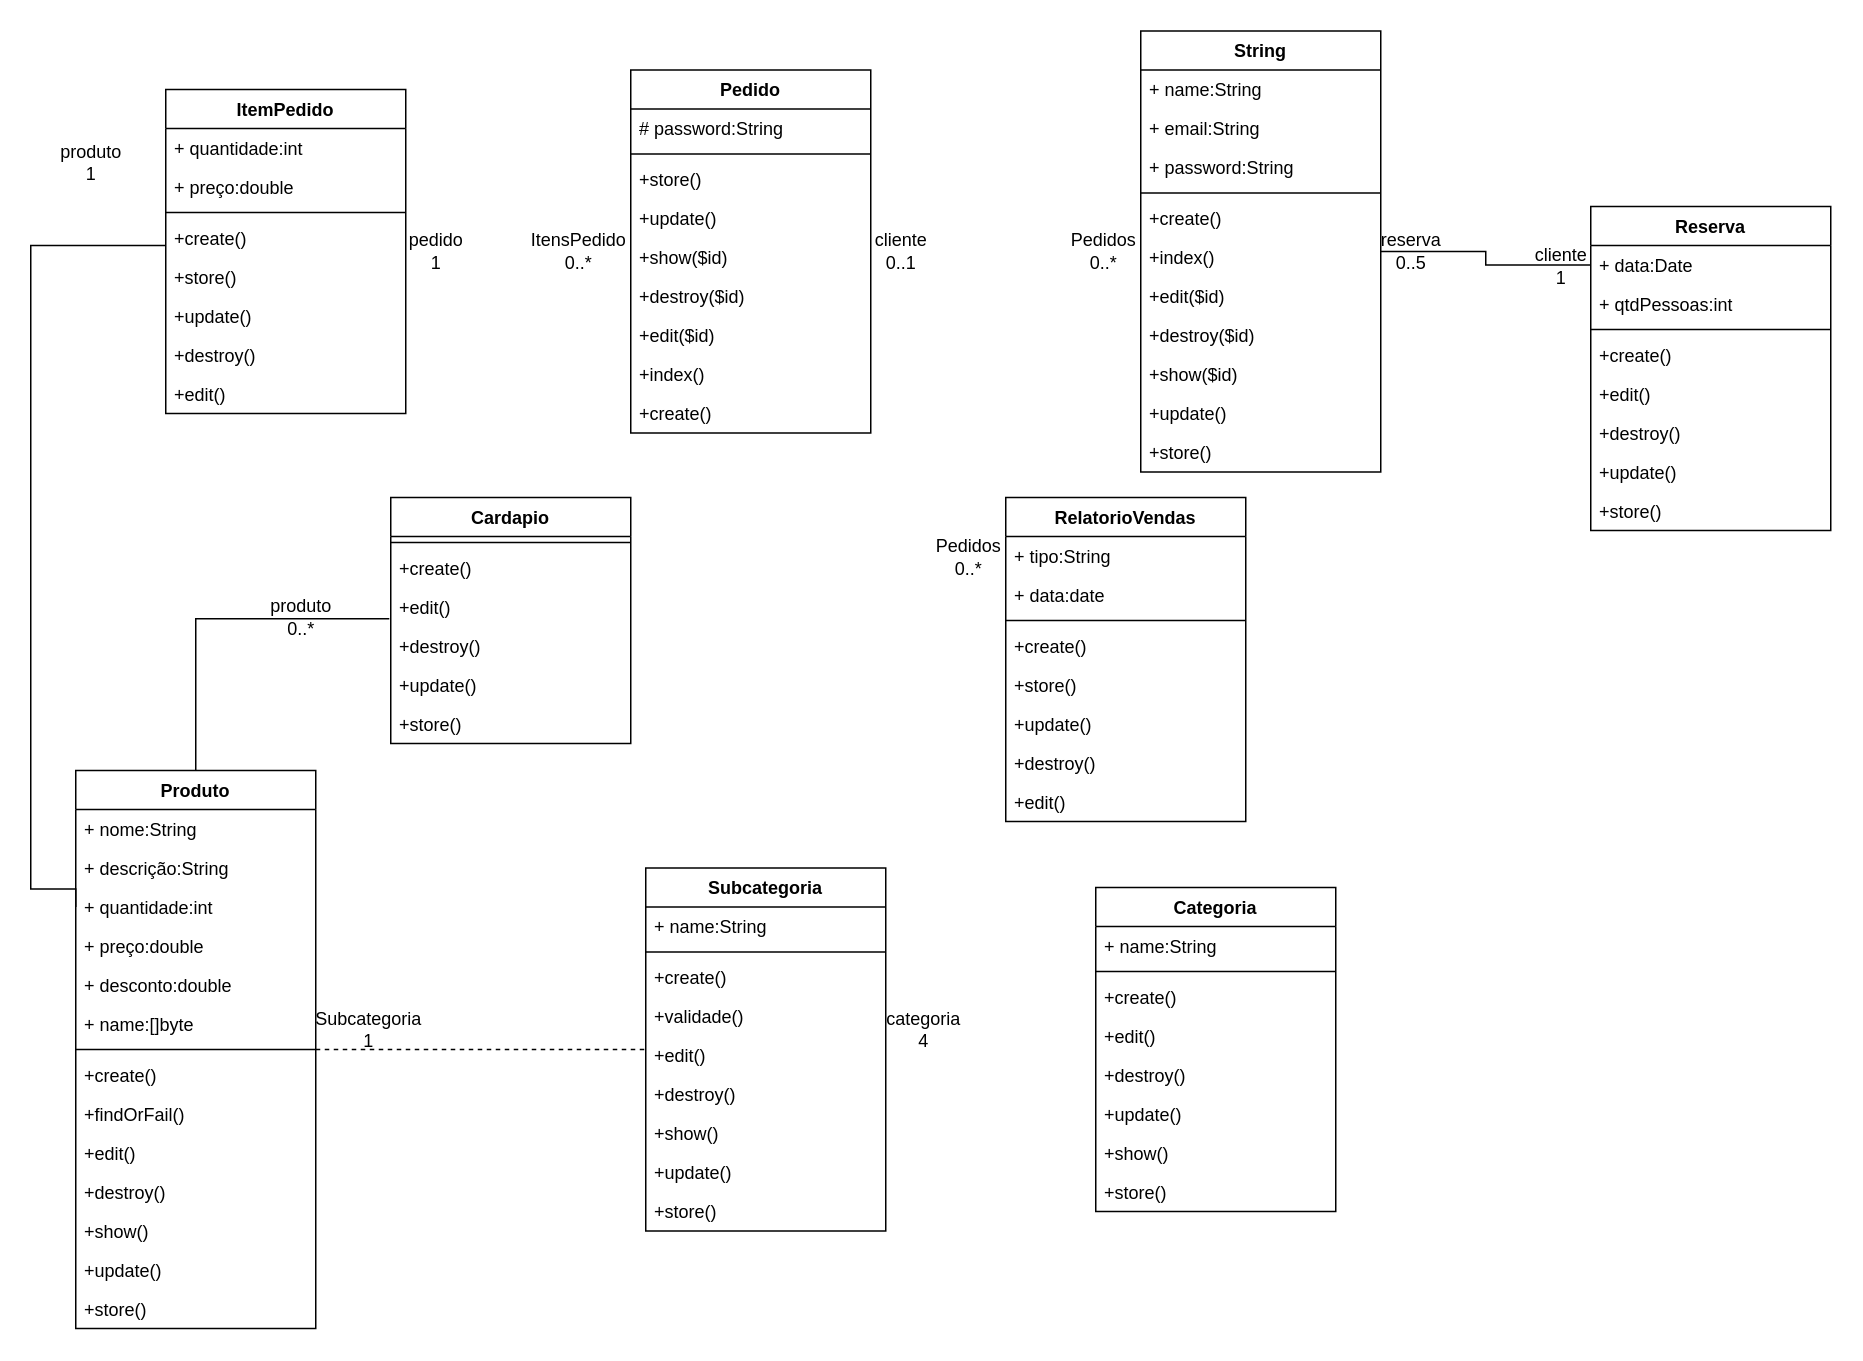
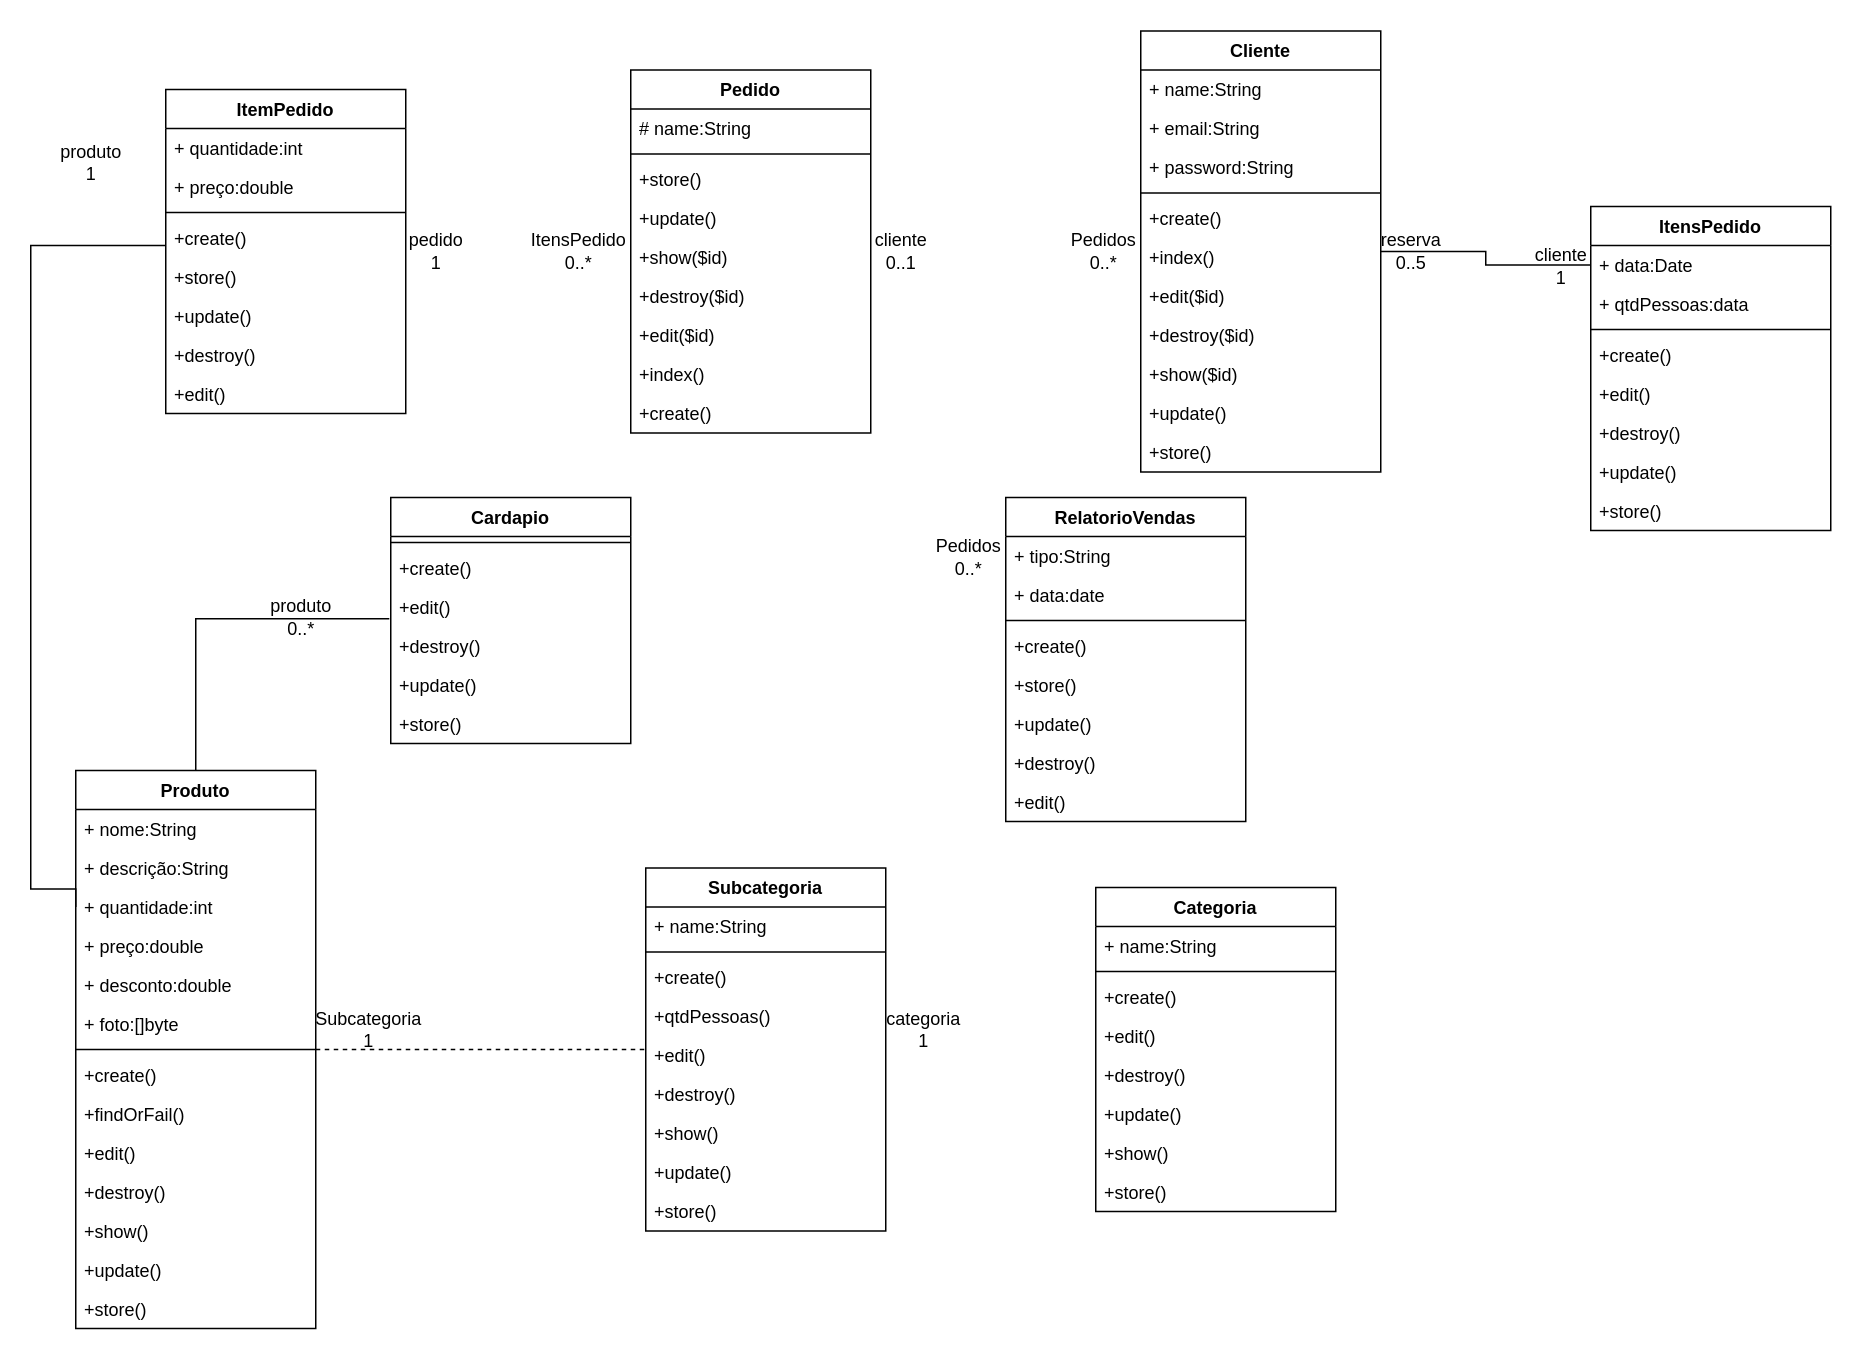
- <mxCell id="2" value="String&lt;div&gt;&lt;br&gt;&lt;/div&gt;&lt;div&gt;&lt;br&gt;&lt;/div&gt;" style="swimlane;fontStyle=1;align=center;verticalAlign=top;childLayout=stackLayout;horizontal=1;startSize=26;horizontalStack=0;resizeParent=1;resizeParentMax=0;resizeLast=0;collapsible=1;marginBottom=0;whiteSpace=wrap;html=1;" vertex="1" parent="1"><mxGeometry x="760" y="20" width="160" height="294" as="geometry" /></mxCell>
+ <mxCell id="2" value="Cliente&lt;div&gt;&lt;br&gt;&lt;/div&gt;&lt;div&gt;&lt;br&gt;&lt;/div&gt;" style="swimlane;fontStyle=1;align=center;verticalAlign=top;childLayout=stackLayout;horizontal=1;startSize=26;horizontalStack=0;resizeParent=1;resizeParentMax=0;resizeLast=0;collapsible=1;marginBottom=0;whiteSpace=wrap;html=1;" vertex="1" parent="1"><mxGeometry x="760" y="20" width="160" height="294" as="geometry" /></mxCell>
- <mxCell id="15" value="# password:String&lt;div&gt;&lt;br&gt;&lt;/div&gt;" style="text;strokeColor=none;fillColor=none;align=left;verticalAlign=top;spacingLeft=4;spacingRight=4;overflow=hidden;rotatable=0;points=[[0,0.5],[1,0.5]];portConstraint=eastwest;whiteSpace=wrap;html=1;" vertex="1" parent="14"><mxGeometry y="26" width="160" height="26" as="geometry" /></mxCell>
+ <mxCell id="15" value="# name:String&lt;div&gt;&lt;br&gt;&lt;/div&gt;" style="text;strokeColor=none;fillColor=none;align=left;verticalAlign=top;spacingLeft=4;spacingRight=4;overflow=hidden;rotatable=0;points=[[0,0.5],[1,0.5]];portConstraint=eastwest;whiteSpace=wrap;html=1;" vertex="1" parent="14"><mxGeometry y="26" width="160" height="26" as="geometry" /></mxCell>
- <mxCell id="82" value="Reserva" style="swimlane;fontStyle=1;align=center;verticalAlign=top;childLayout=stackLayout;horizontal=1;startSize=26;horizontalStack=0;resizeParent=1;resizeParentMax=0;resizeLast=0;collapsible=1;marginBottom=0;whiteSpace=wrap;html=1;" vertex="1" parent="1"><mxGeometry x="1060" y="137" width="160" height="216" as="geometry" /></mxCell>
+ <mxCell id="82" value="ItensPedido" style="swimlane;fontStyle=1;align=center;verticalAlign=top;childLayout=stackLayout;horizontal=1;startSize=26;horizontalStack=0;resizeParent=1;resizeParentMax=0;resizeLast=0;collapsible=1;marginBottom=0;whiteSpace=wrap;html=1;" vertex="1" parent="1"><mxGeometry x="1060" y="137" width="160" height="216" as="geometry" /></mxCell>
- <mxCell id="84" value="&lt;div&gt;+ qtdPessoas:int&lt;/div&gt;" style="text;strokeColor=none;fillColor=none;align=left;verticalAlign=top;spacingLeft=4;spacingRight=4;overflow=hidden;rotatable=0;points=[[0,0.5],[1,0.5]];portConstraint=eastwest;whiteSpace=wrap;html=1;" vertex="1" parent="82"><mxGeometry y="52" width="160" height="26" as="geometry" /></mxCell>
+ <mxCell id="84" value="&lt;div&gt;+ qtdPessoas:data&lt;/div&gt;" style="text;strokeColor=none;fillColor=none;align=left;verticalAlign=top;spacingLeft=4;spacingRight=4;overflow=hidden;rotatable=0;points=[[0,0.5],[1,0.5]];portConstraint=eastwest;whiteSpace=wrap;html=1;" vertex="1" parent="82"><mxGeometry y="52" width="160" height="26" as="geometry" /></mxCell>
- <mxCell id="68" value="+validade&lt;span style=&quot;background-color: initial;&quot;&gt;()&lt;/span&gt;" style="text;strokeColor=none;fillColor=none;align=left;verticalAlign=top;spacingLeft=4;spacingRight=4;overflow=hidden;rotatable=0;points=[[0,0.5],[1,0.5]];portConstraint=eastwest;whiteSpace=wrap;html=1;" vertex="1" parent="64"><mxGeometry y="86" width="160" height="26" as="geometry" /></mxCell>
+ <mxCell id="68" value="+qtdPessoas&lt;span style=&quot;background-color: initial;&quot;&gt;()&lt;/span&gt;" style="text;strokeColor=none;fillColor=none;align=left;verticalAlign=top;spacingLeft=4;spacingRight=4;overflow=hidden;rotatable=0;points=[[0,0.5],[1,0.5]];portConstraint=eastwest;whiteSpace=wrap;html=1;" vertex="1" parent="64"><mxGeometry y="86" width="160" height="26" as="geometry" /></mxCell>
- <mxCell id="43" value="+ name&lt;span style=&quot;background-color: initial;&quot;&gt;:[]byte&lt;/span&gt;" style="text;strokeColor=none;fillColor=none;align=left;verticalAlign=top;spacingLeft=4;spacingRight=4;overflow=hidden;rotatable=0;points=[[0,0.5],[1,0.5]];portConstraint=eastwest;whiteSpace=wrap;html=1;" vertex="1" parent="37"><mxGeometry y="156" width="160" height="26" as="geometry" /></mxCell>
+ <mxCell id="43" value="+ foto&lt;span style=&quot;background-color: initial;&quot;&gt;:[]byte&lt;/span&gt;" style="text;strokeColor=none;fillColor=none;align=left;verticalAlign=top;spacingLeft=4;spacingRight=4;overflow=hidden;rotatable=0;points=[[0,0.5],[1,0.5]];portConstraint=eastwest;whiteSpace=wrap;html=1;" vertex="1" parent="37"><mxGeometry y="156" width="160" height="26" as="geometry" /></mxCell>
- <mxCell id="74" value="categoria&lt;br&gt;4" style="text;html=1;align=center;verticalAlign=middle;resizable=0;points=[];autosize=1;strokeColor=none;fillColor=none;" vertex="1" parent="1"><mxGeometry x="580" y="666" width="70" height="40" as="geometry" /></mxCell>
+ <mxCell id="74" value="categoria&lt;br&gt;1" style="text;html=1;align=center;verticalAlign=middle;resizable=0;points=[];autosize=1;strokeColor=none;fillColor=none;" vertex="1" parent="1"><mxGeometry x="580" y="666" width="70" height="40" as="geometry" /></mxCell>
